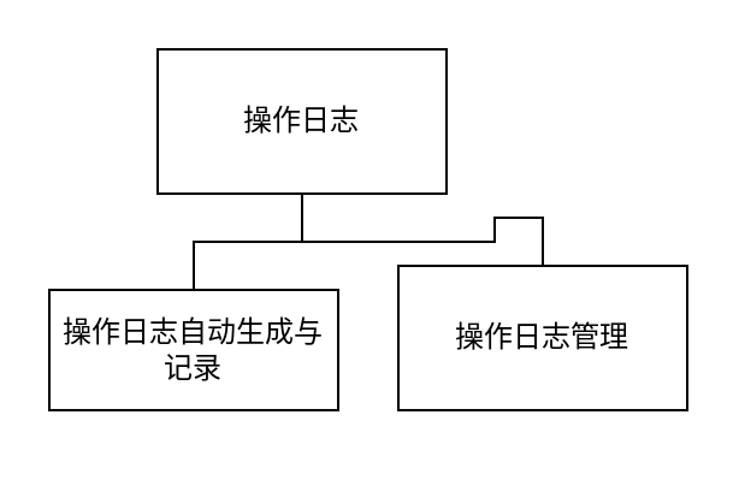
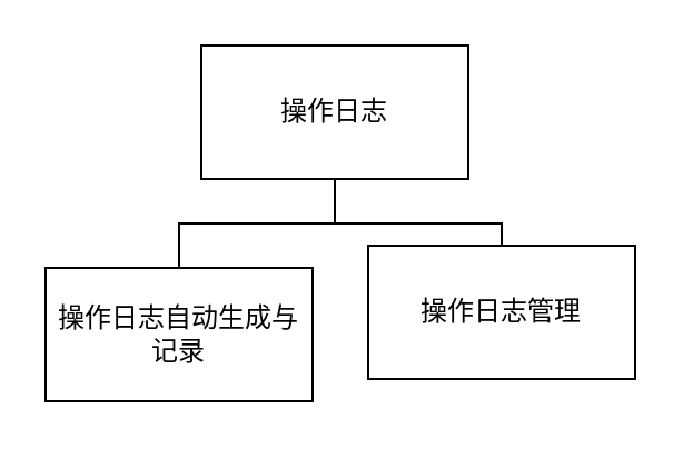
- <mxCell id="4" value="操作日志" style="rounded=0;whiteSpace=wrap;html=1;" parent="1" vertex="1"><mxGeometry x="65" y="20" width="120" height="60" as="geometry" /></mxCell>
+ <mxCell id="4" value="操作日志" style="rounded=0;whiteSpace=wrap;html=1;" parent="1" vertex="1"><mxGeometry x="90" y="20" width="120" height="60" as="geometry" /></mxCell>
- <mxCell id="5" value="操作日志自动生成与记录" style="rounded=0;whiteSpace=wrap;html=1;" parent="1" vertex="1"><mxGeometry x="20" y="120" width="120" height="50" as="geometry" /></mxCell>
+ <mxCell id="5" value="操作日志自动生成与记录" style="rounded=0;whiteSpace=wrap;html=1;" parent="1" vertex="1"><mxGeometry x="20" y="120" width="120" height="60" as="geometry" /></mxCell>
